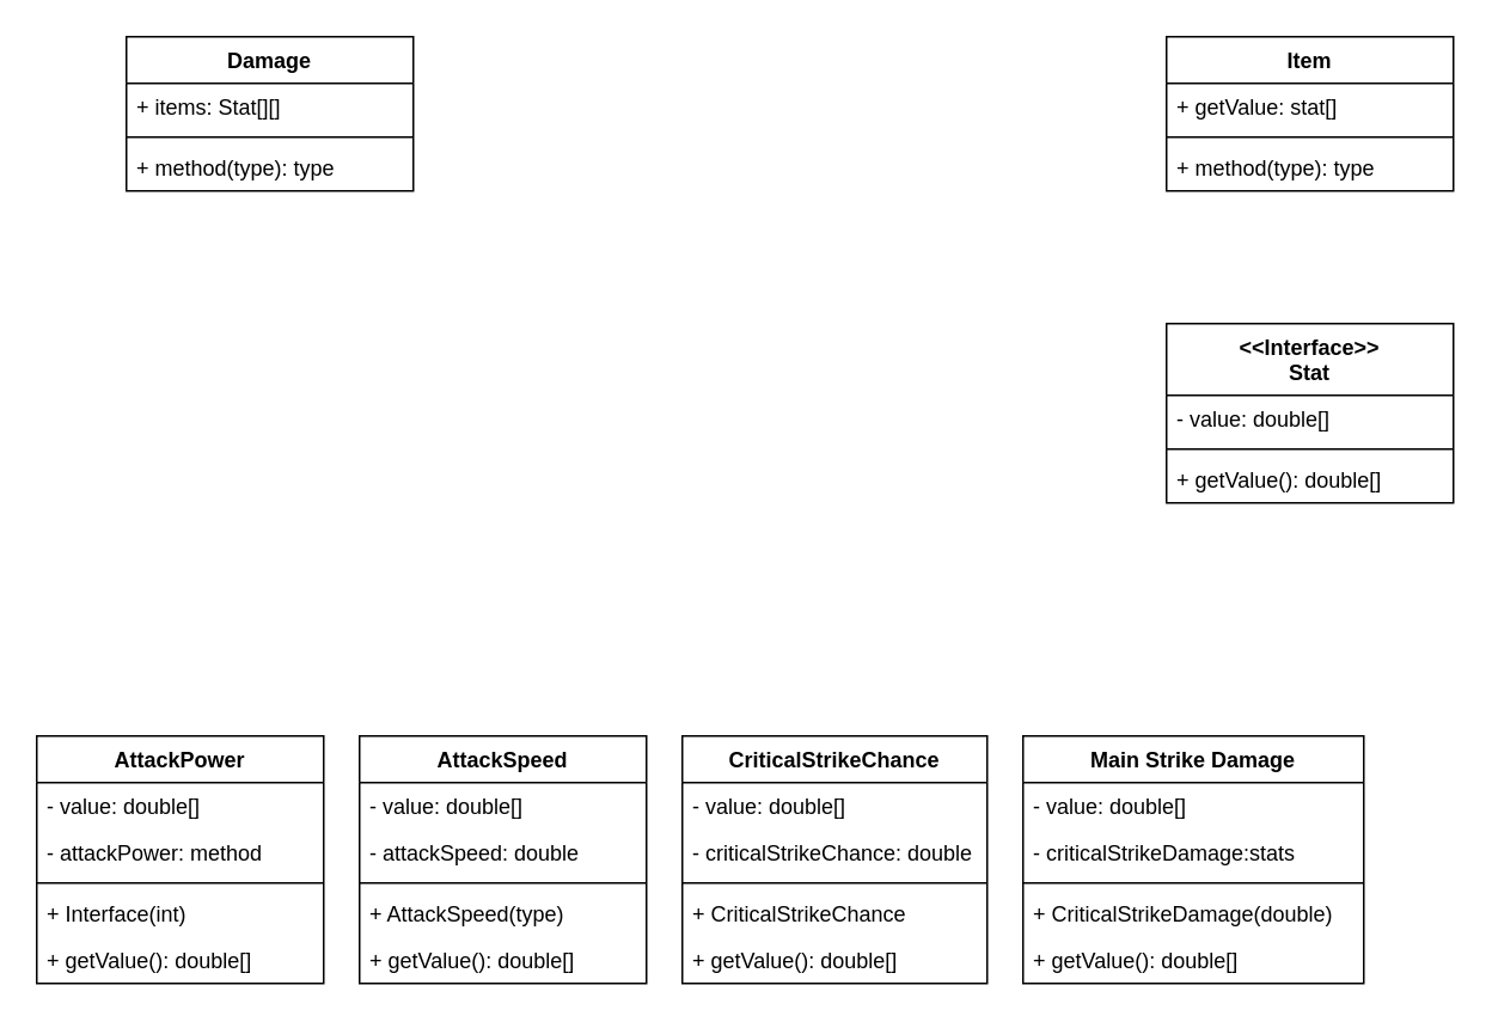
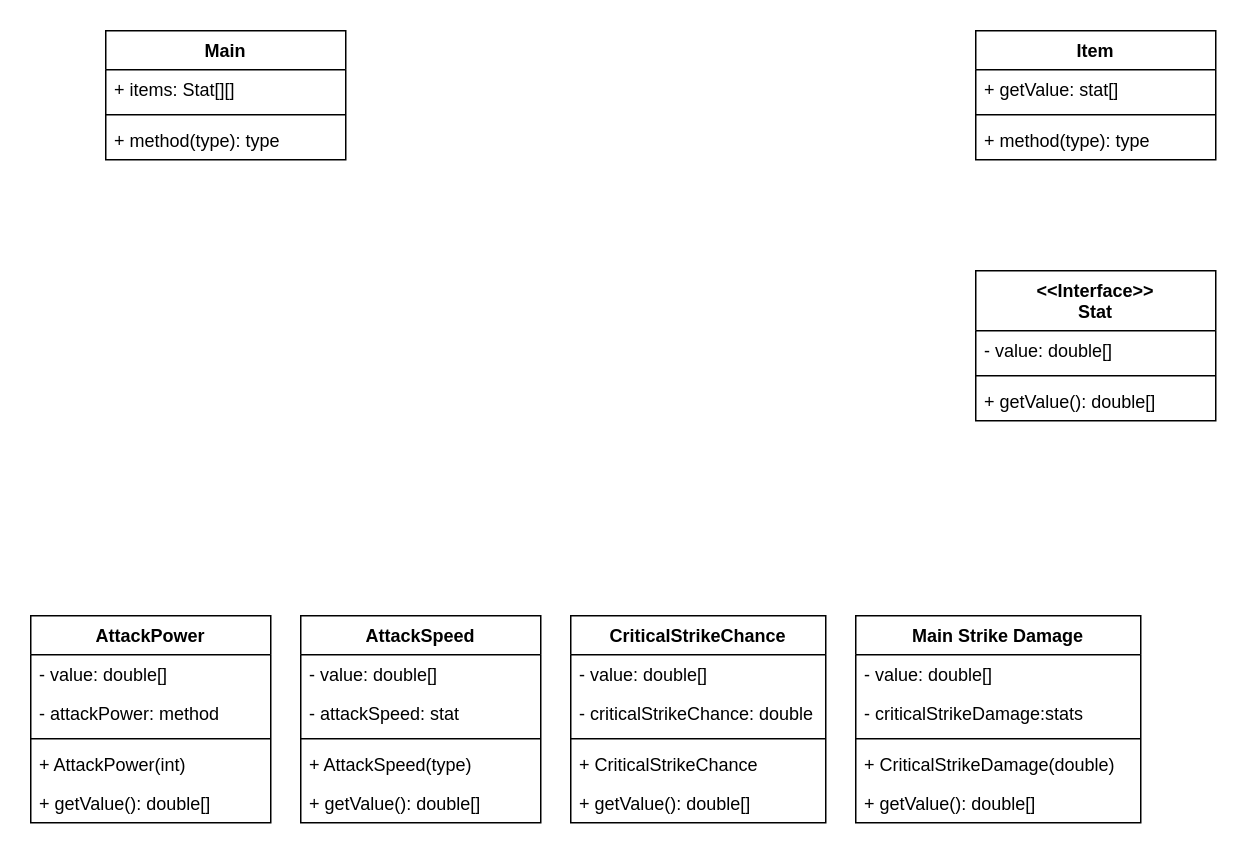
- <mxCell id="2" value="Damage" style="swimlane;fontStyle=1;align=center;verticalAlign=top;childLayout=stackLayout;horizontal=1;startSize=26;horizontalStack=0;resizeParent=1;resizeParentMax=0;resizeLast=0;collapsible=1;marginBottom=0;" parent="1" vertex="1"><mxGeometry x="70" y="20" width="160" height="86" as="geometry" /></mxCell>
+ <mxCell id="2" value="Main" style="swimlane;fontStyle=1;align=center;verticalAlign=top;childLayout=stackLayout;horizontal=1;startSize=26;horizontalStack=0;resizeParent=1;resizeParentMax=0;resizeLast=0;collapsible=1;marginBottom=0;" parent="1" vertex="1"><mxGeometry x="70" y="20" width="160" height="86" as="geometry" /></mxCell>
- <mxCell id="22" value="- attackSpeed: double" style="text;strokeColor=none;fillColor=none;align=left;verticalAlign=top;spacingLeft=4;spacingRight=4;overflow=hidden;rotatable=0;points=[[0,0.5],[1,0.5]];portConstraint=eastwest;" parent="20" vertex="1"><mxGeometry y="52" width="160" height="26" as="geometry" /></mxCell>
+ <mxCell id="22" value="- attackSpeed: stat" style="text;strokeColor=none;fillColor=none;align=left;verticalAlign=top;spacingLeft=4;spacingRight=4;overflow=hidden;rotatable=0;points=[[0,0.5],[1,0.5]];portConstraint=eastwest;" parent="20" vertex="1"><mxGeometry y="52" width="160" height="26" as="geometry" /></mxCell>
- <mxCell id="18" value="+ Interface(int)" style="text;strokeColor=none;fillColor=none;align=left;verticalAlign=top;spacingLeft=4;spacingRight=4;overflow=hidden;rotatable=0;points=[[0,0.5],[1,0.5]];portConstraint=eastwest;" parent="14" vertex="1"><mxGeometry y="86" width="160" height="26" as="geometry" /></mxCell>
+ <mxCell id="18" value="+ AttackPower(int)" style="text;strokeColor=none;fillColor=none;align=left;verticalAlign=top;spacingLeft=4;spacingRight=4;overflow=hidden;rotatable=0;points=[[0,0.5],[1,0.5]];portConstraint=eastwest;" parent="14" vertex="1"><mxGeometry y="86" width="160" height="26" as="geometry" /></mxCell>
